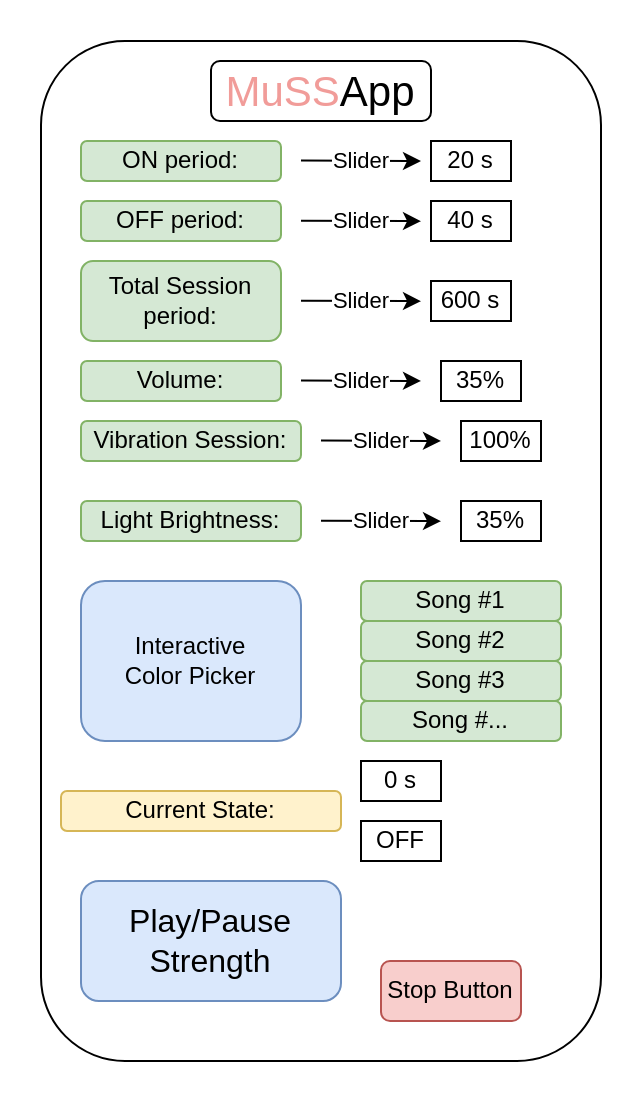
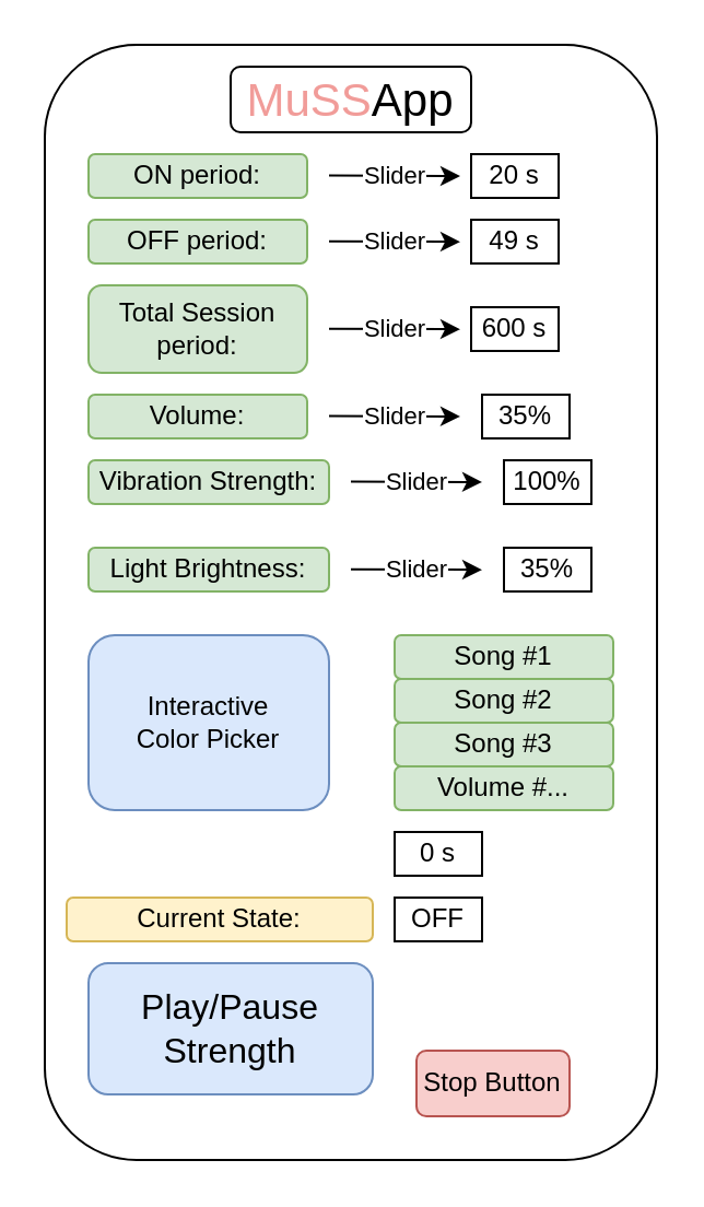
- <mxCell id="20" value="40 s" style="text;html=1;fillColor=none;align=center;verticalAlign=middle;whiteSpace=wrap;rounded=0;strokeColor=#000000;" vertex="1" parent="1"><mxGeometry x="215" y="100" width="40" height="20" as="geometry" /></mxCell>
+ <mxCell id="20" value="49 s" style="text;html=1;fillColor=none;align=center;verticalAlign=middle;whiteSpace=wrap;rounded=0;strokeColor=#000000;" vertex="1" parent="1"><mxGeometry x="215" y="100" width="40" height="20" as="geometry" /></mxCell>
- <mxCell id="26" value="Vibration Session:" style="rounded=1;whiteSpace=wrap;html=1;fillColor=#d5e8d4;strokeColor=#82b366;" vertex="1" parent="1"><mxGeometry x="40" y="210" width="110" height="20" as="geometry" /></mxCell>
+ <mxCell id="26" value="Vibration Strength:" style="rounded=1;whiteSpace=wrap;html=1;fillColor=#d5e8d4;strokeColor=#82b366;" vertex="1" parent="1"><mxGeometry x="40" y="210" width="110" height="20" as="geometry" /></mxCell>
- <mxCell id="8" value="Song #..." style="rounded=1;whiteSpace=wrap;html=1;fillColor=#d5e8d4;strokeColor=#82b366;" vertex="1" parent="1"><mxGeometry x="180" y="350" width="100" height="20" as="geometry" /></mxCell>
+ <mxCell id="8" value="Volume #..." style="rounded=1;whiteSpace=wrap;html=1;fillColor=#d5e8d4;strokeColor=#82b366;" vertex="1" parent="1"><mxGeometry x="180" y="350" width="100" height="20" as="geometry" /></mxCell>
- <mxCell id="23" value="Current State:" style="rounded=1;whiteSpace=wrap;html=1;fillColor=#fff2cc;strokeColor=#d6b656;" vertex="1" parent="1"><mxGeometry x="30" y="395" width="140" height="20" as="geometry" /></mxCell>
+ <mxCell id="23" value="Current State:" style="rounded=1;whiteSpace=wrap;html=1;fillColor=#fff2cc;strokeColor=#d6b656;" vertex="1" parent="1"><mxGeometry x="30" y="410" width="140" height="20" as="geometry" /></mxCell>
